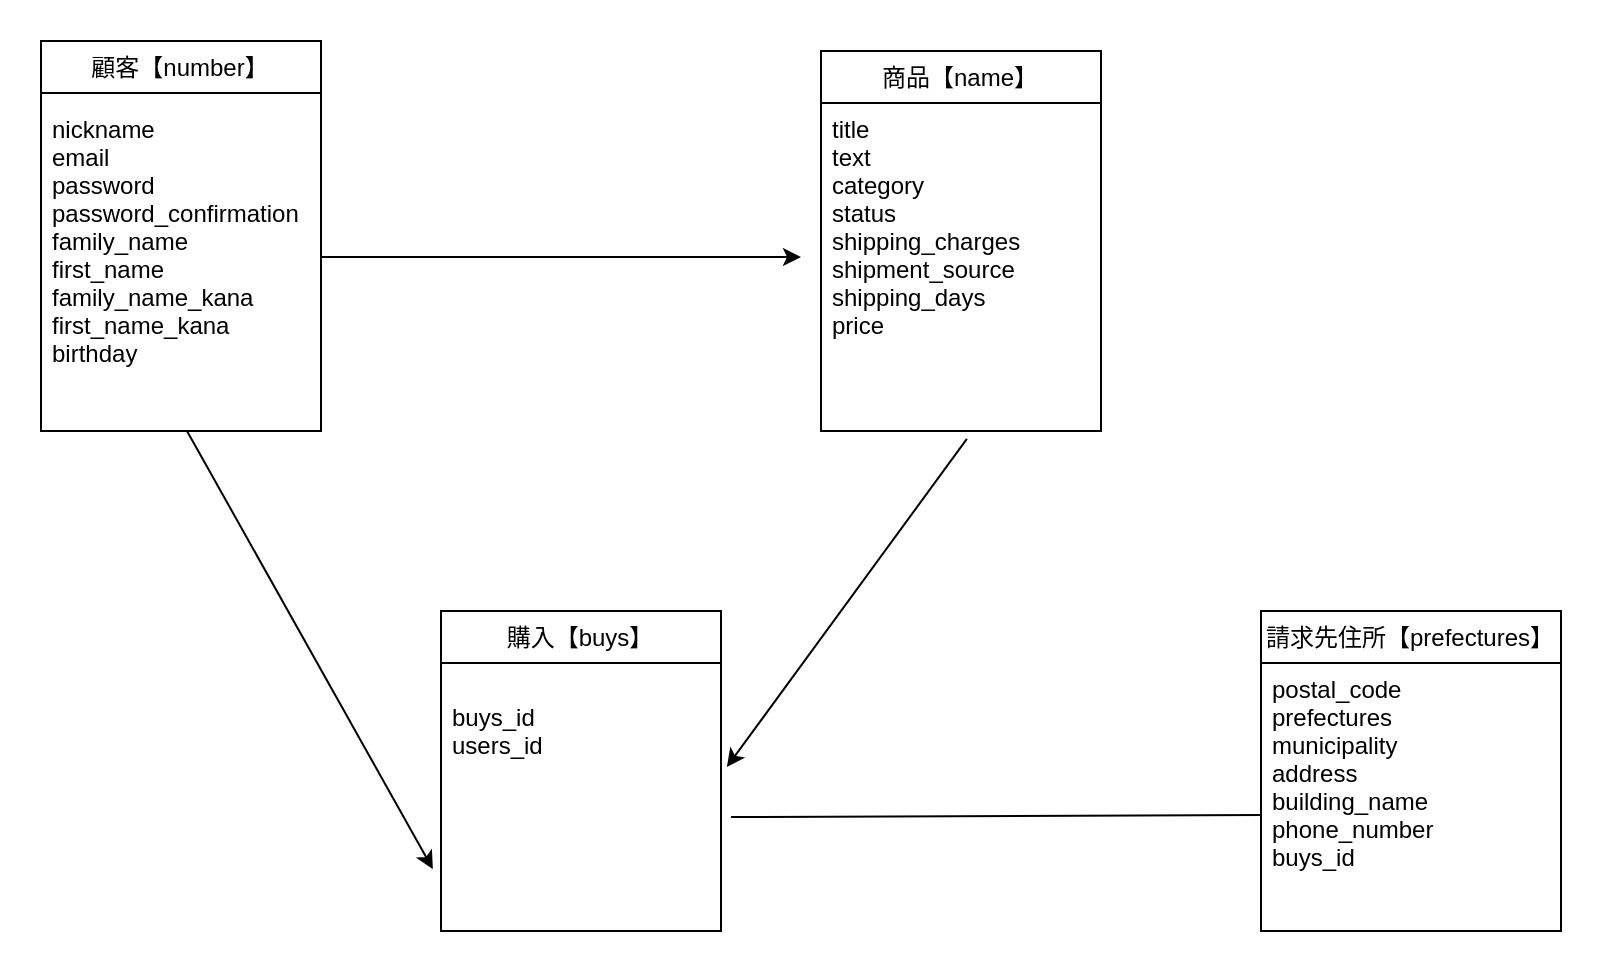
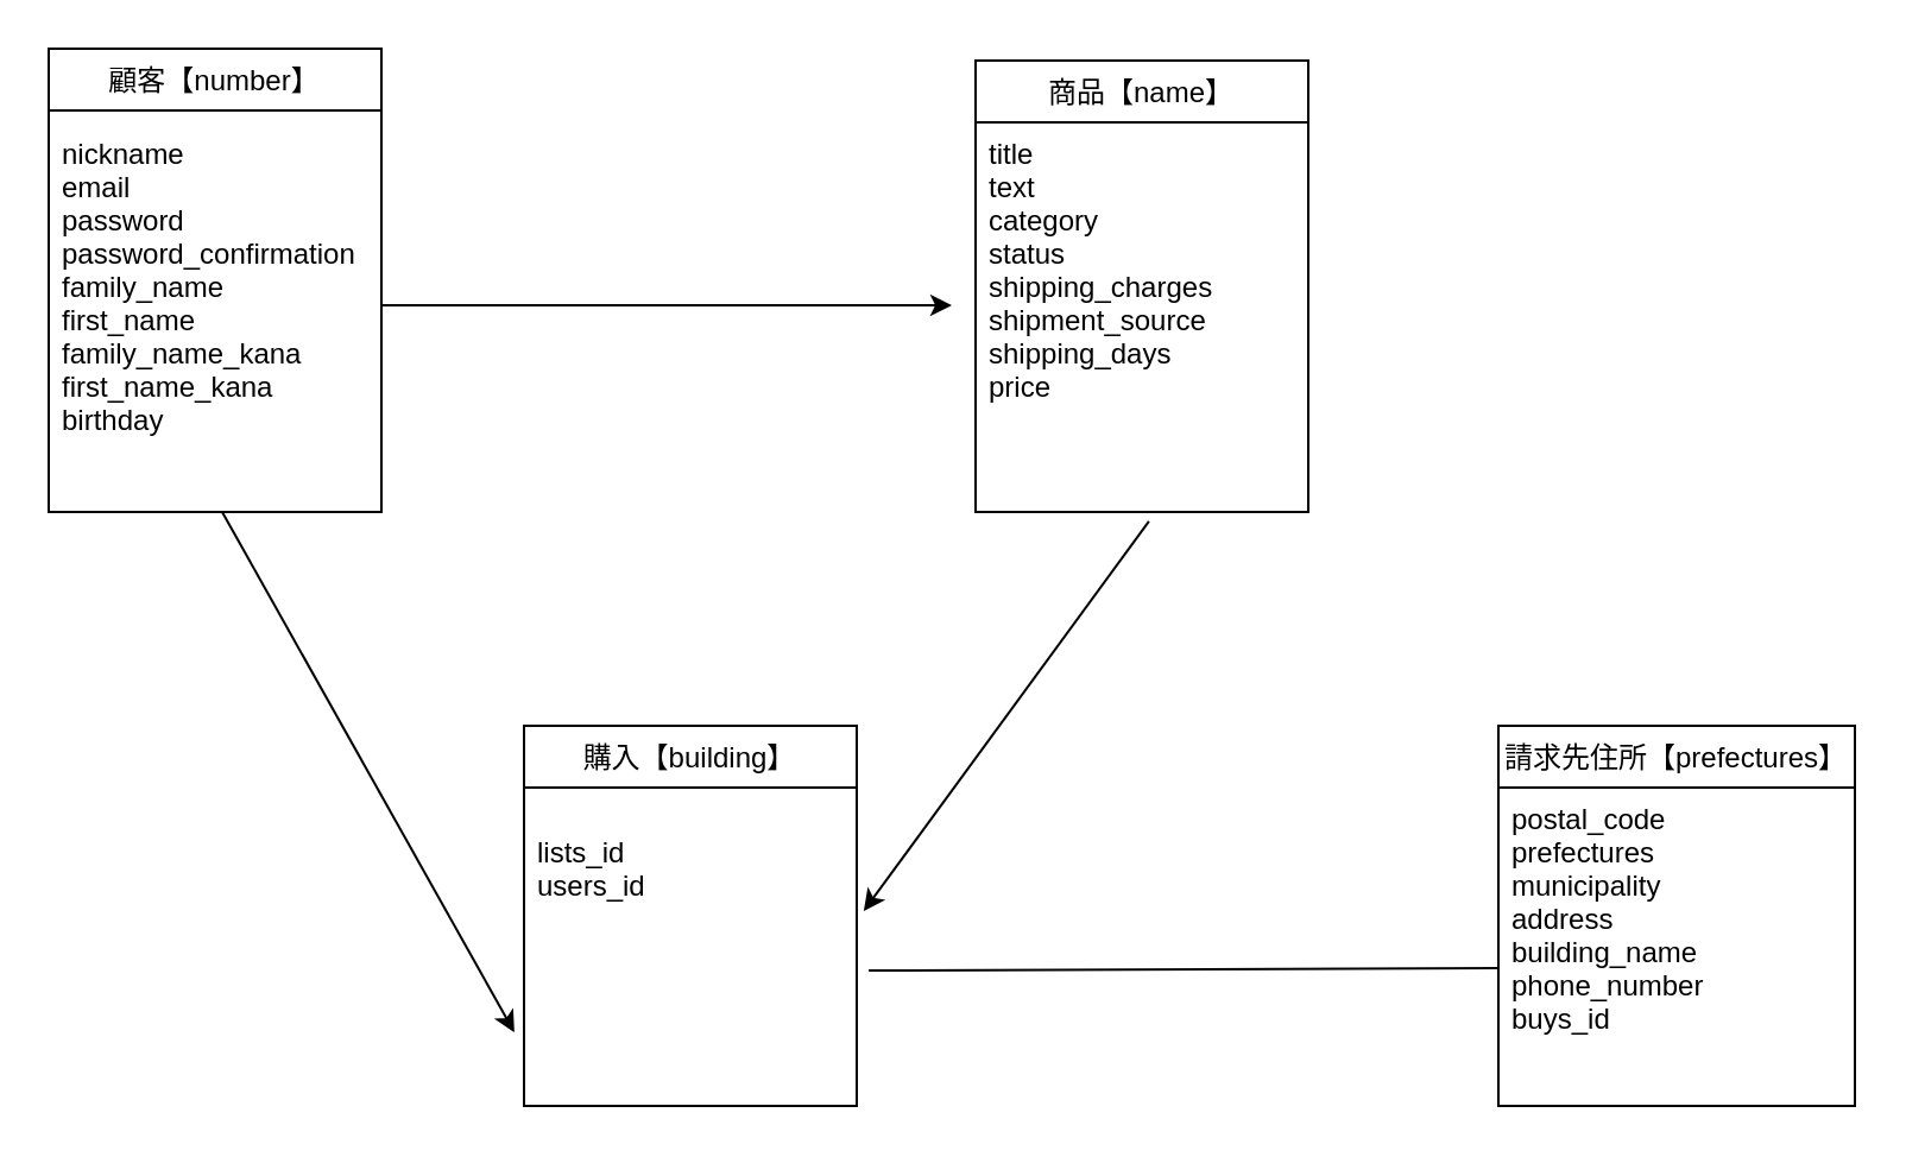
- <mxCell id="6" value="購入【buys】" style="swimlane;fontStyle=0;childLayout=stackLayout;horizontal=1;startSize=26;fillColor=none;horizontalStack=0;resizeParent=1;resizeParentMax=0;resizeLast=0;collapsible=1;marginBottom=0;" vertex="1" parent="1"><mxGeometry x="220" y="305" width="140" height="160" as="geometry" /></mxCell>
+ <mxCell id="6" value="購入【building】" style="swimlane;fontStyle=0;childLayout=stackLayout;horizontal=1;startSize=26;fillColor=none;horizontalStack=0;resizeParent=1;resizeParentMax=0;resizeLast=0;collapsible=1;marginBottom=0;" vertex="1" parent="1"><mxGeometry x="220" y="305" width="140" height="160" as="geometry" /></mxCell>
- <mxCell id="7" value="&#10;buys_id&#10;users_id&#10;" style="text;strokeColor=none;fillColor=none;align=left;verticalAlign=top;spacingLeft=4;spacingRight=4;overflow=hidden;rotatable=0;points=[[0,0.5],[1,0.5]];portConstraint=eastwest;" vertex="1" parent="6"><mxGeometry y="26" width="140" height="134" as="geometry" /></mxCell>
+ <mxCell id="7" value="&#10;lists_id&#10;users_id&#10;" style="text;strokeColor=none;fillColor=none;align=left;verticalAlign=top;spacingLeft=4;spacingRight=4;overflow=hidden;rotatable=0;points=[[0,0.5],[1,0.5]];portConstraint=eastwest;" vertex="1" parent="6"><mxGeometry y="26" width="140" height="134" as="geometry" /></mxCell>
